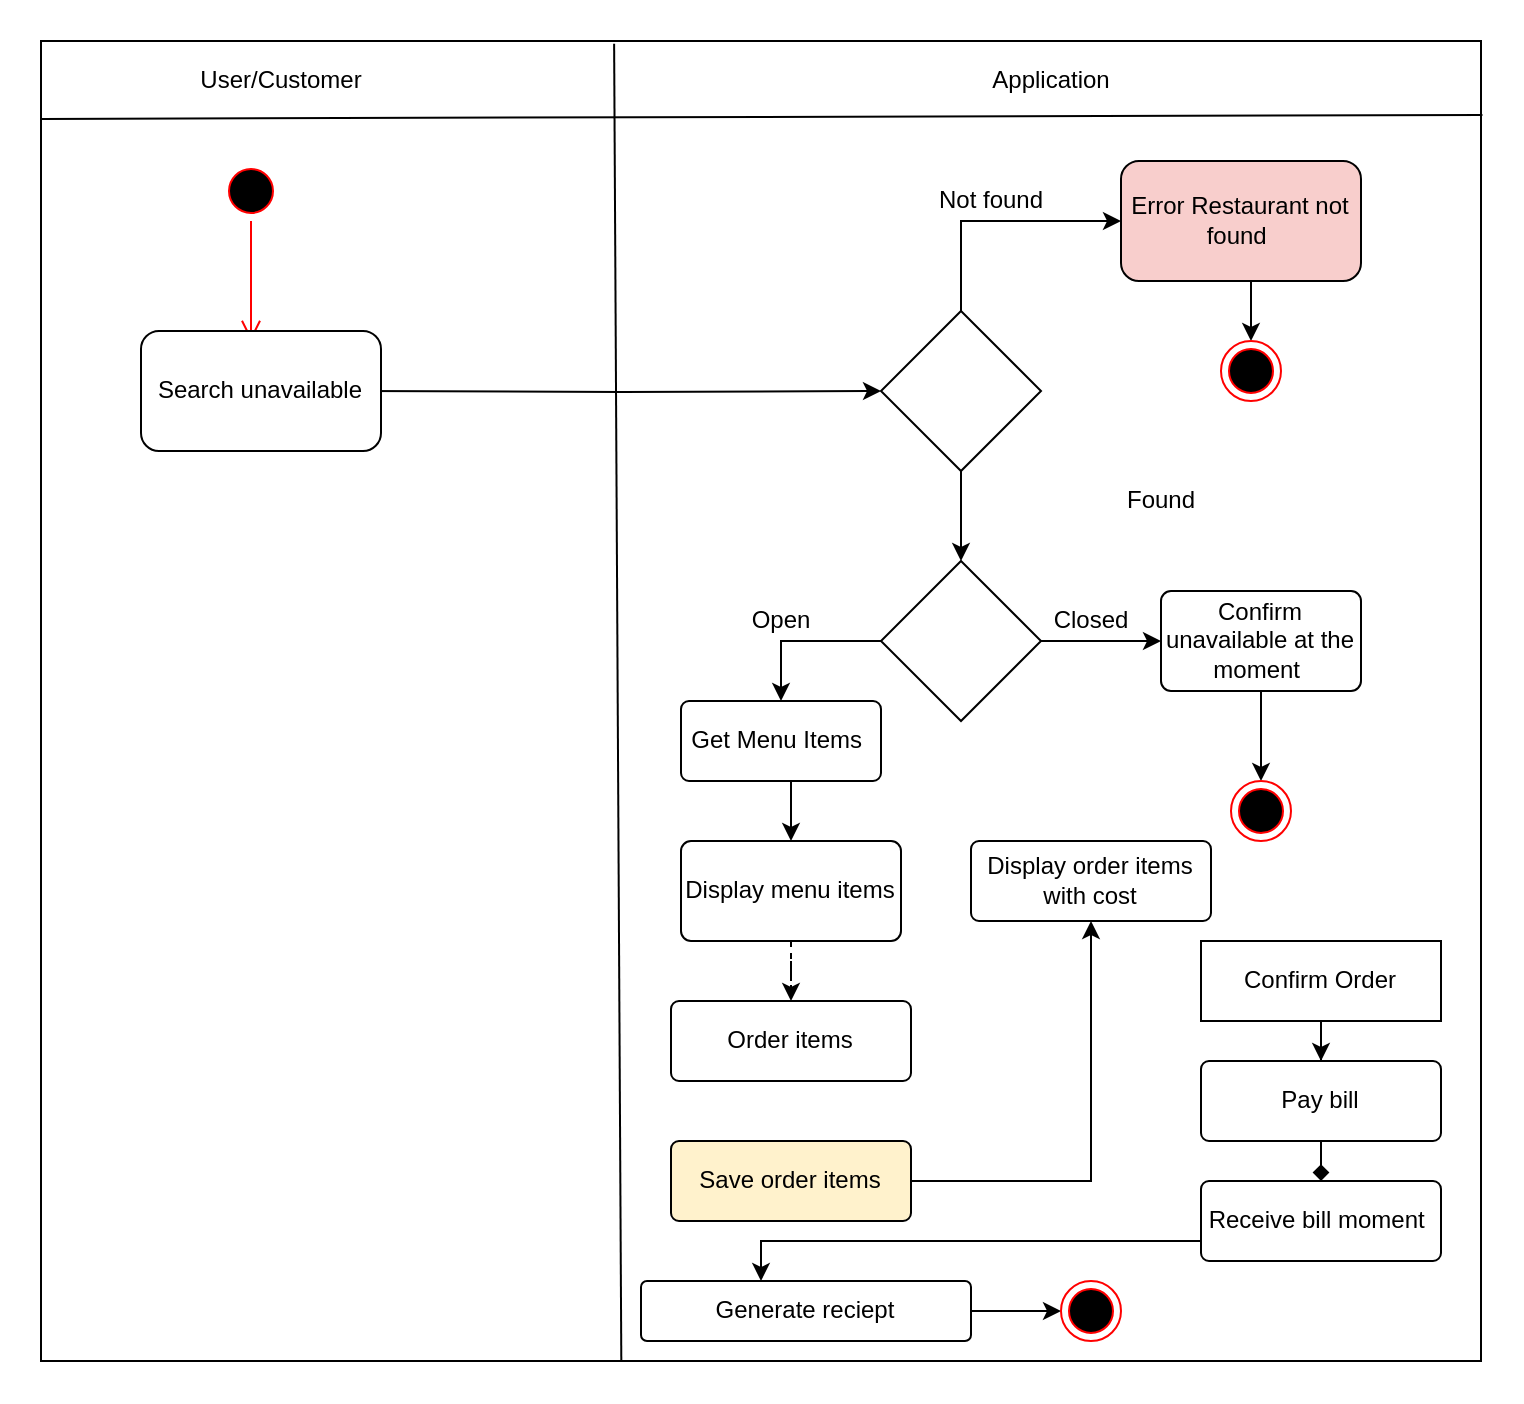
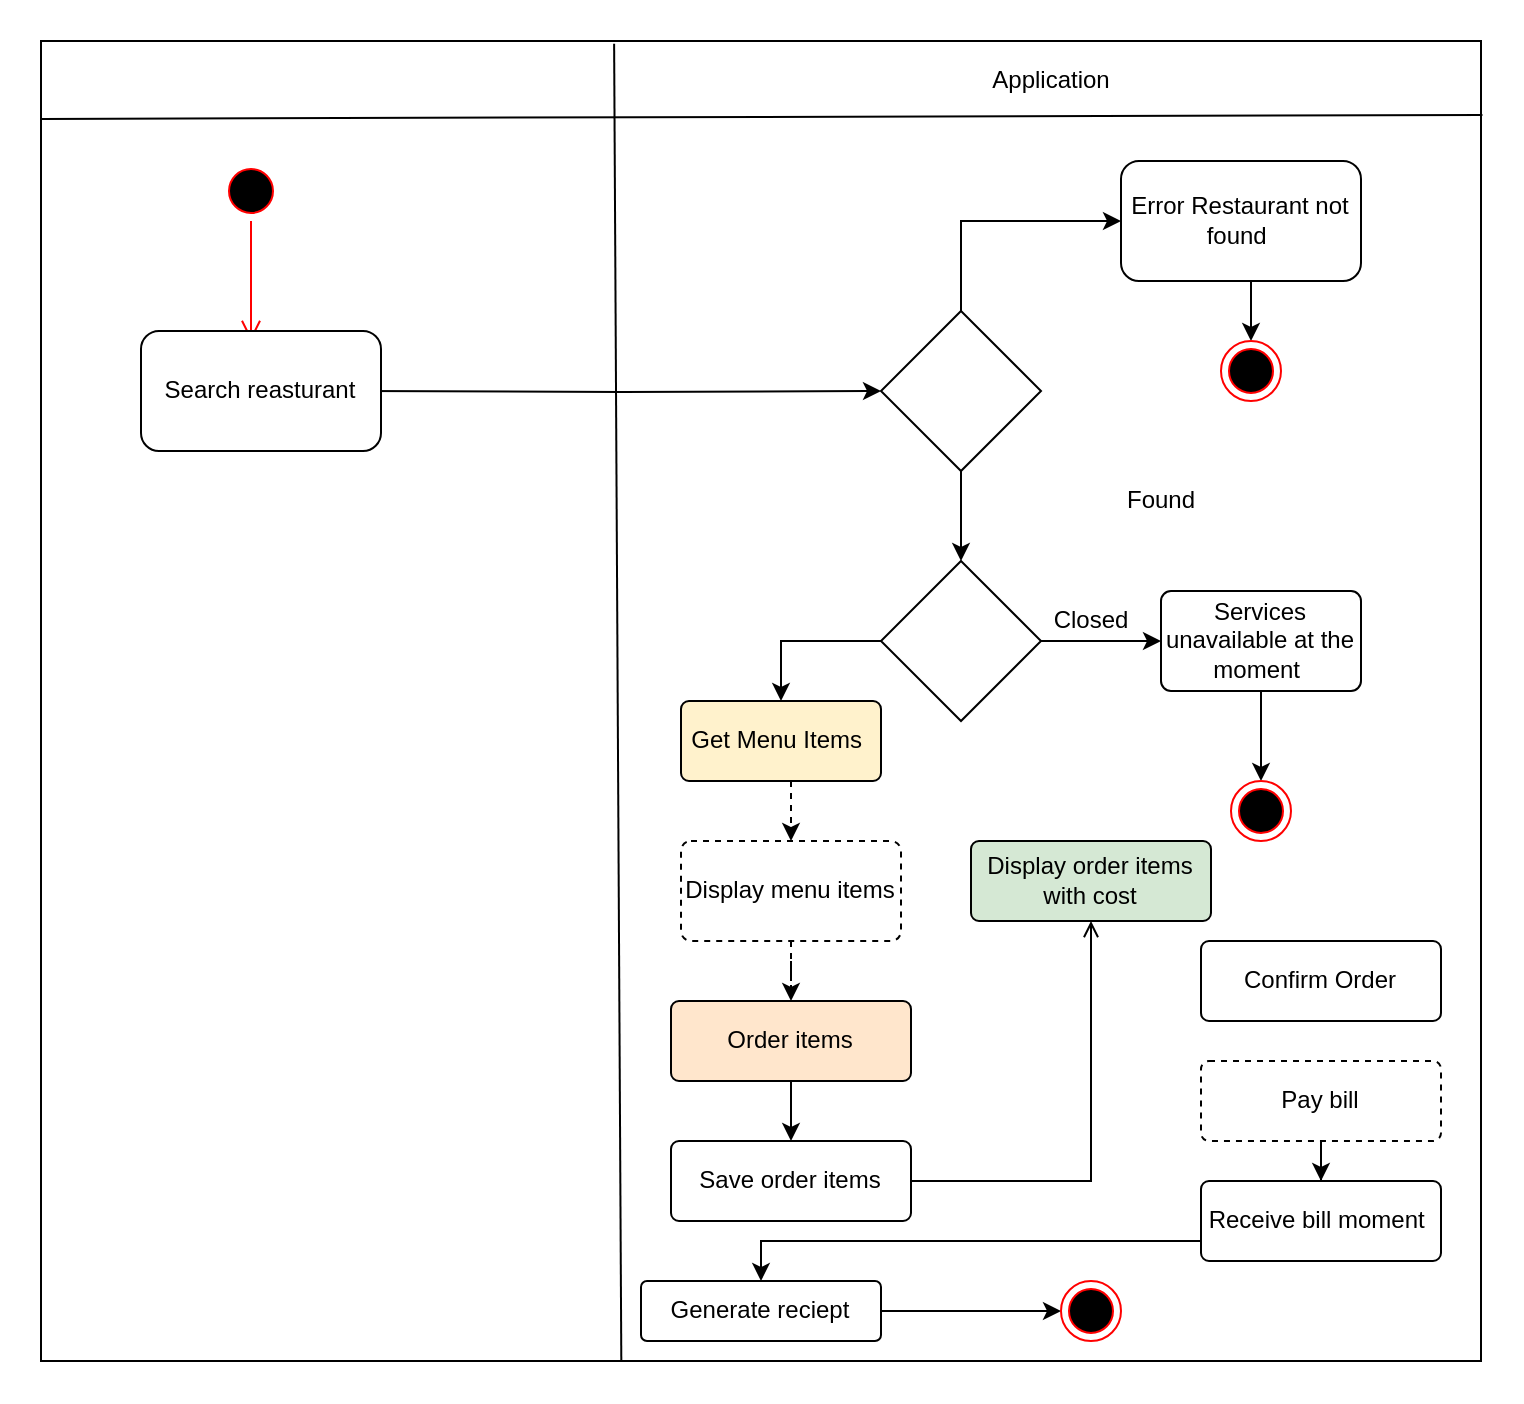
- <mxCell id="5" value="User/Customer" style="text;html=1;align=center;verticalAlign=middle;resizable=0;points=[];autosize=1;strokeColor=none;fillColor=none;" vertex="1" parent="1"><mxGeometry x="90" y="30" width="100" height="20" as="geometry" /></mxCell>
- <mxCell id="15" value="Not found" style="text;html=1;align=center;verticalAlign=middle;resizable=0;points=[];autosize=1;strokeColor=none;fillColor=none;" vertex="1" parent="1"><mxGeometry x="460" y="90" width="70" height="20" as="geometry" /></mxCell>
- <mxCell id="19" value="Error Restaurant not found&amp;nbsp;" style="rounded=1;whiteSpace=wrap;html=1;fillColor=#f8cecc;" vertex="1" parent="1"><mxGeometry x="560" y="80" width="120" height="60" as="geometry" /></mxCell>
+ <mxCell id="19" value="Error Restaurant not found&amp;nbsp;" style="rounded=1;whiteSpace=wrap;html=1;" vertex="1" parent="1"><mxGeometry x="560" y="80" width="120" height="60" as="geometry" /></mxCell>
- <mxCell id="17" value="Search unavailable" style="rounded=1;whiteSpace=wrap;html=1;" vertex="1" parent="1"><mxGeometry x="70" y="165" width="120" height="60" as="geometry" /></mxCell>
+ <mxCell id="17" value="Search reasturant" style="rounded=1;whiteSpace=wrap;html=1;" vertex="1" parent="1"><mxGeometry x="70" y="165" width="120" height="60" as="geometry" /></mxCell>
- <mxCell id="25" value="Open" style="text;html=1;align=center;verticalAlign=middle;resizable=0;points=[];autosize=1;strokeColor=none;fillColor=none;" vertex="1" parent="1"><mxGeometry x="370" y="300" width="40" height="20" as="geometry" /></mxCell>
- <mxCell id="22" value="Confirm unavailable at the moment&amp;nbsp;" style="rounded=1;arcSize=10;whiteSpace=wrap;html=1;align=center;" vertex="1" parent="1"><mxGeometry x="580" y="295" width="100" height="50" as="geometry" /></mxCell>
+ <mxCell id="22" value="Services unavailable at the moment&amp;nbsp;" style="rounded=1;arcSize=10;whiteSpace=wrap;html=1;align=center;" vertex="1" parent="1"><mxGeometry x="580" y="295" width="100" height="50" as="geometry" /></mxCell>
- <mxCell id="27" value="Get Menu Items&amp;nbsp;" style="rounded=1;arcSize=10;whiteSpace=wrap;html=1;align=center;" vertex="1" parent="1"><mxGeometry x="340" y="350" width="100" height="40" as="geometry" /></mxCell>
+ <mxCell id="27" value="Get Menu Items&amp;nbsp;" style="rounded=1;arcSize=10;whiteSpace=wrap;html=1;align=center;fillColor=#fff2cc;" vertex="1" parent="1"><mxGeometry x="340" y="350" width="100" height="40" as="geometry" /></mxCell>
- <mxCell id="26" value="" style="edgeStyle=orthogonalEdgeStyle;rounded=0;orthogonalLoop=1;jettySize=auto;html=1;" edge="1" parent="1" source="27" target="29"><mxGeometry relative="1" as="geometry"><Array as="points"><mxPoint x="395" y="400" /><mxPoint x="395" y="400" /></Array></mxGeometry></mxCell>
+ <mxCell id="26" value="" style="edgeStyle=orthogonalEdgeStyle;rounded=0;orthogonalLoop=1;jettySize=auto;html=1;dashed=1;" edge="1" parent="1" source="27" target="29"><mxGeometry relative="1" as="geometry"><Array as="points"><mxPoint x="395" y="400" /><mxPoint x="395" y="400" /></Array></mxGeometry></mxCell>
- <mxCell id="34" value="Display order items with cost" style="whiteSpace=wrap;html=1;rounded=1;arcSize=10;" vertex="1" parent="1"><mxGeometry x="485" y="420" width="120" height="40" as="geometry" /></mxCell>
+ <mxCell id="34" value="Display order items with cost" style="whiteSpace=wrap;html=1;rounded=1;arcSize=10;fillColor=#d5e8d4;" vertex="1" parent="1"><mxGeometry x="485" y="420" width="120" height="40" as="geometry" /></mxCell>
- <mxCell id="29" value="Display menu items" style="whiteSpace=wrap;html=1;rounded=1;arcSize=10;" vertex="1" parent="1"><mxGeometry x="340" y="420" width="110" height="50" as="geometry" /></mxCell>
+ <mxCell id="29" value="Display menu items" style="whiteSpace=wrap;html=1;rounded=1;arcSize=10;dashed=1;" vertex="1" parent="1"><mxGeometry x="340" y="420" width="110" height="50" as="geometry" /></mxCell>
- <mxCell id="32" value="" style="edgeStyle=orthogonalEdgeStyle;rounded=0;orthogonalLoop=1;jettySize=auto;html=1;" edge="1" parent="1" source="33" target="34"><mxGeometry relative="1" as="geometry" /></mxCell>
+ <mxCell id="32" value="" style="edgeStyle=orthogonalEdgeStyle;rounded=0;orthogonalLoop=1;jettySize=auto;html=1;endArrow=open;" edge="1" parent="1" source="33" target="34"><mxGeometry relative="1" as="geometry" /></mxCell>
- <mxCell id="36" value="Confirm Order" style="whiteSpace=wrap;html=1;arcSize=10;rounded=0;" vertex="1" parent="1"><mxGeometry x="600" y="470" width="120" height="40" as="geometry" /></mxCell>
+ <mxCell id="36" value="Confirm Order" style="whiteSpace=wrap;html=1;rounded=1;arcSize=10;" vertex="1" parent="1"><mxGeometry x="600" y="470" width="120" height="40" as="geometry" /></mxCell>
- <mxCell id="31" value="Order items" style="whiteSpace=wrap;html=1;rounded=1;arcSize=10;" vertex="1" parent="1"><mxGeometry x="335" y="500" width="120" height="40" as="geometry" /></mxCell>
+ <mxCell id="31" value="Order items" style="whiteSpace=wrap;html=1;rounded=1;arcSize=10;fillColor=#ffe6cc;" vertex="1" parent="1"><mxGeometry x="335" y="500" width="120" height="40" as="geometry" /></mxCell>
- <mxCell id="35" value="" style="edgeStyle=orthogonalEdgeStyle;rounded=0;orthogonalLoop=1;jettySize=auto;html=1;" edge="1" parent="1" source="36" target="38"><mxGeometry relative="1" as="geometry" /></mxCell>
- <mxCell id="38" value="Pay bill" style="whiteSpace=wrap;html=1;rounded=1;arcSize=10;" vertex="1" parent="1"><mxGeometry x="600" y="530" width="120" height="40" as="geometry" /></mxCell>
+ <mxCell id="38" value="Pay bill" style="whiteSpace=wrap;html=1;rounded=1;arcSize=10;dashed=1;" vertex="1" parent="1"><mxGeometry x="600" y="530" width="120" height="40" as="geometry" /></mxCell>
+ <mxCell id="30" value="" style="edgeStyle=orthogonalEdgeStyle;rounded=0;orthogonalLoop=1;jettySize=auto;html=1;" edge="1" parent="1" source="31" target="33"><mxGeometry relative="1" as="geometry" /></mxCell>
- <mxCell id="37" value="" style="edgeStyle=orthogonalEdgeStyle;rounded=0;orthogonalLoop=1;jettySize=auto;html=1;endArrow=diamond;" edge="1" parent="1" source="38" target="40"><mxGeometry relative="1" as="geometry" /></mxCell>
+ <mxCell id="37" value="" style="edgeStyle=orthogonalEdgeStyle;rounded=0;orthogonalLoop=1;jettySize=auto;html=1;" edge="1" parent="1" source="38" target="40"><mxGeometry relative="1" as="geometry" /></mxCell>
- <mxCell id="33" value="Save order items" style="whiteSpace=wrap;html=1;rounded=1;arcSize=10;fillColor=#fff2cc;" vertex="1" parent="1"><mxGeometry x="335" y="570" width="120" height="40" as="geometry" /></mxCell>
+ <mxCell id="33" value="Save order items" style="whiteSpace=wrap;html=1;rounded=1;arcSize=10;" vertex="1" parent="1"><mxGeometry x="335" y="570" width="120" height="40" as="geometry" /></mxCell>
- <mxCell id="42" value="Generate reciept" style="whiteSpace=wrap;html=1;rounded=1;arcSize=10;" vertex="1" parent="1"><mxGeometry x="320" y="640" width="165" height="30" as="geometry" /></mxCell>
+ <mxCell id="42" value="Generate reciept" style="whiteSpace=wrap;html=1;rounded=1;arcSize=10;" vertex="1" parent="1"><mxGeometry x="320" y="640" width="120" height="30" as="geometry" /></mxCell>
